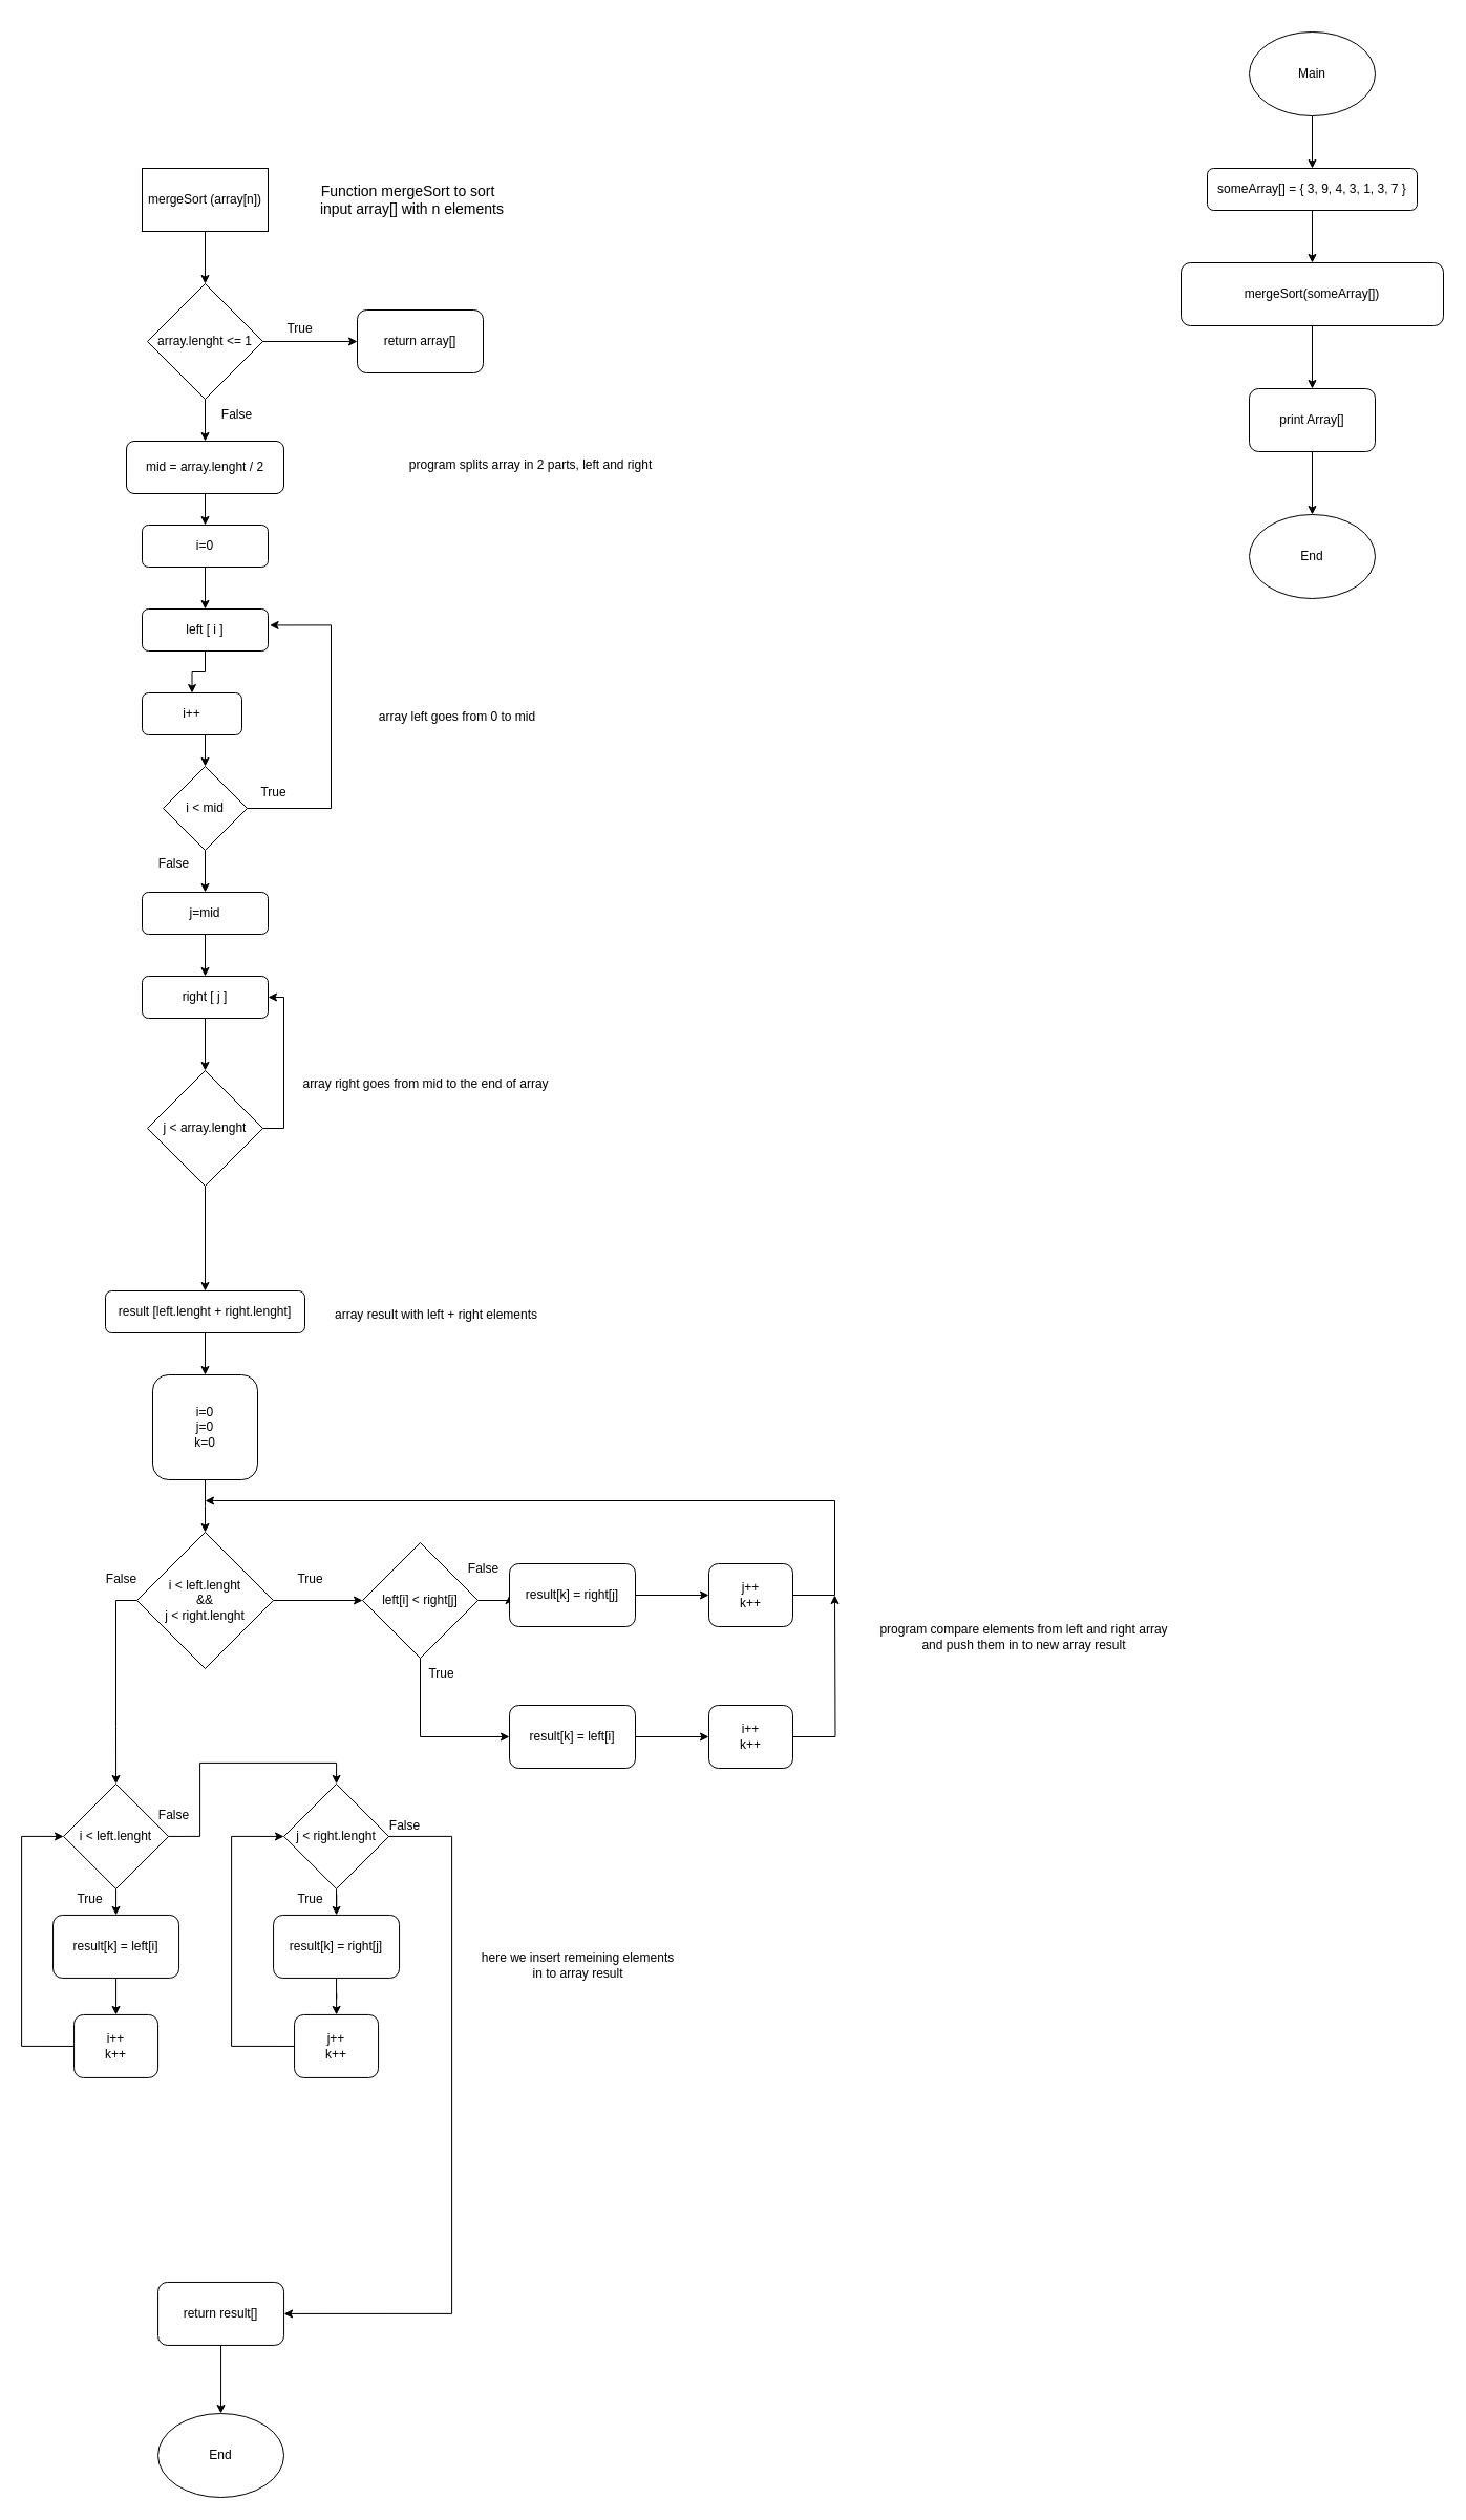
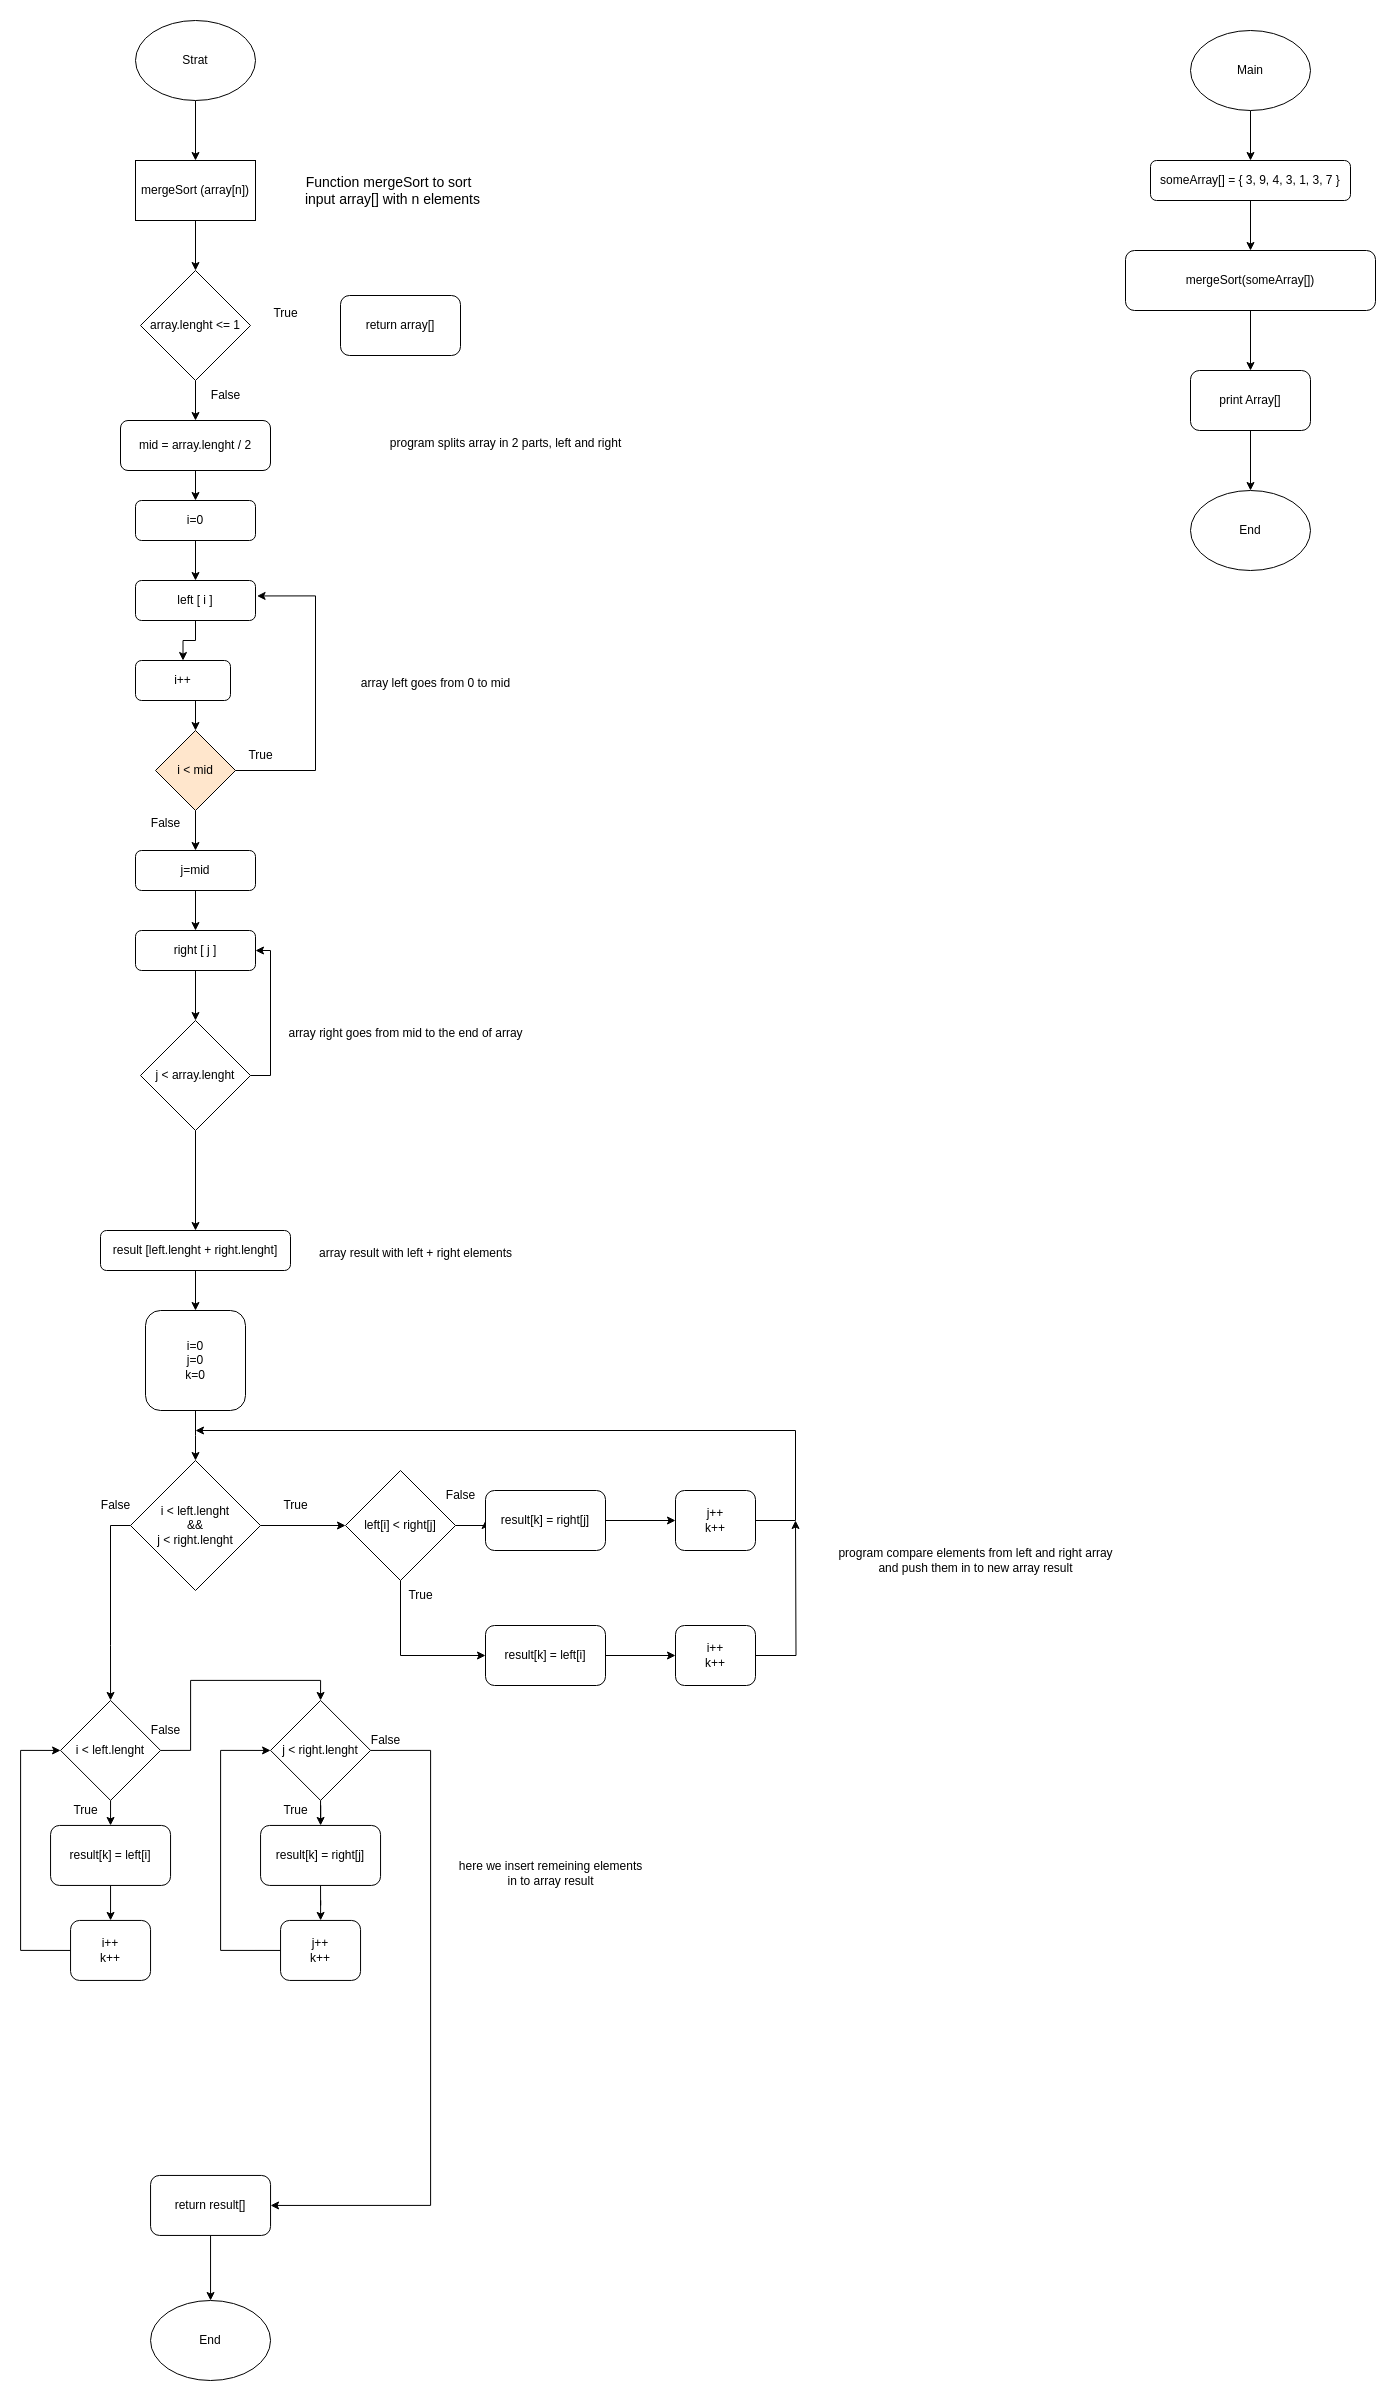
+ <mxCell id="3" value="Strat" style="ellipse;whiteSpace=wrap;html=1;" vertex="1" parent="1"><mxGeometry x="135" y="20" width="120" height="80" as="geometry" /></mxCell>
+ <mxCell id="2" style="edgeStyle=orthogonalEdgeStyle;rounded=0;orthogonalLoop=1;jettySize=auto;html=1;exitX=0.5;exitY=1;exitDx=0;exitDy=0;entryX=0.5;entryY=0;entryDx=0;entryDy=0;" edge="1" parent="1" source="3" target="5"><mxGeometry relative="1" as="geometry" /></mxCell>
- <mxCell id="6" style="edgeStyle=orthogonalEdgeStyle;rounded=0;orthogonalLoop=1;jettySize=auto;html=1;exitX=1;exitY=0.5;exitDx=0;exitDy=0;entryX=0;entryY=0.5;entryDx=0;entryDy=0;" edge="1" parent="1" source="8" target="9"><mxGeometry relative="1" as="geometry" /></mxCell>
- <mxCell id="22" value="i &amp;lt; mid" style="rhombus;whiteSpace=wrap;html=1;" vertex="1" parent="1"><mxGeometry x="155" y="730" width="80" height="80" as="geometry" /></mxCell>
+ <mxCell id="22" value="i &amp;lt; mid" style="rhombus;whiteSpace=wrap;html=1;fillColor=#ffe6cc;" vertex="1" parent="1"><mxGeometry x="155" y="730" width="80" height="80" as="geometry" /></mxCell>
